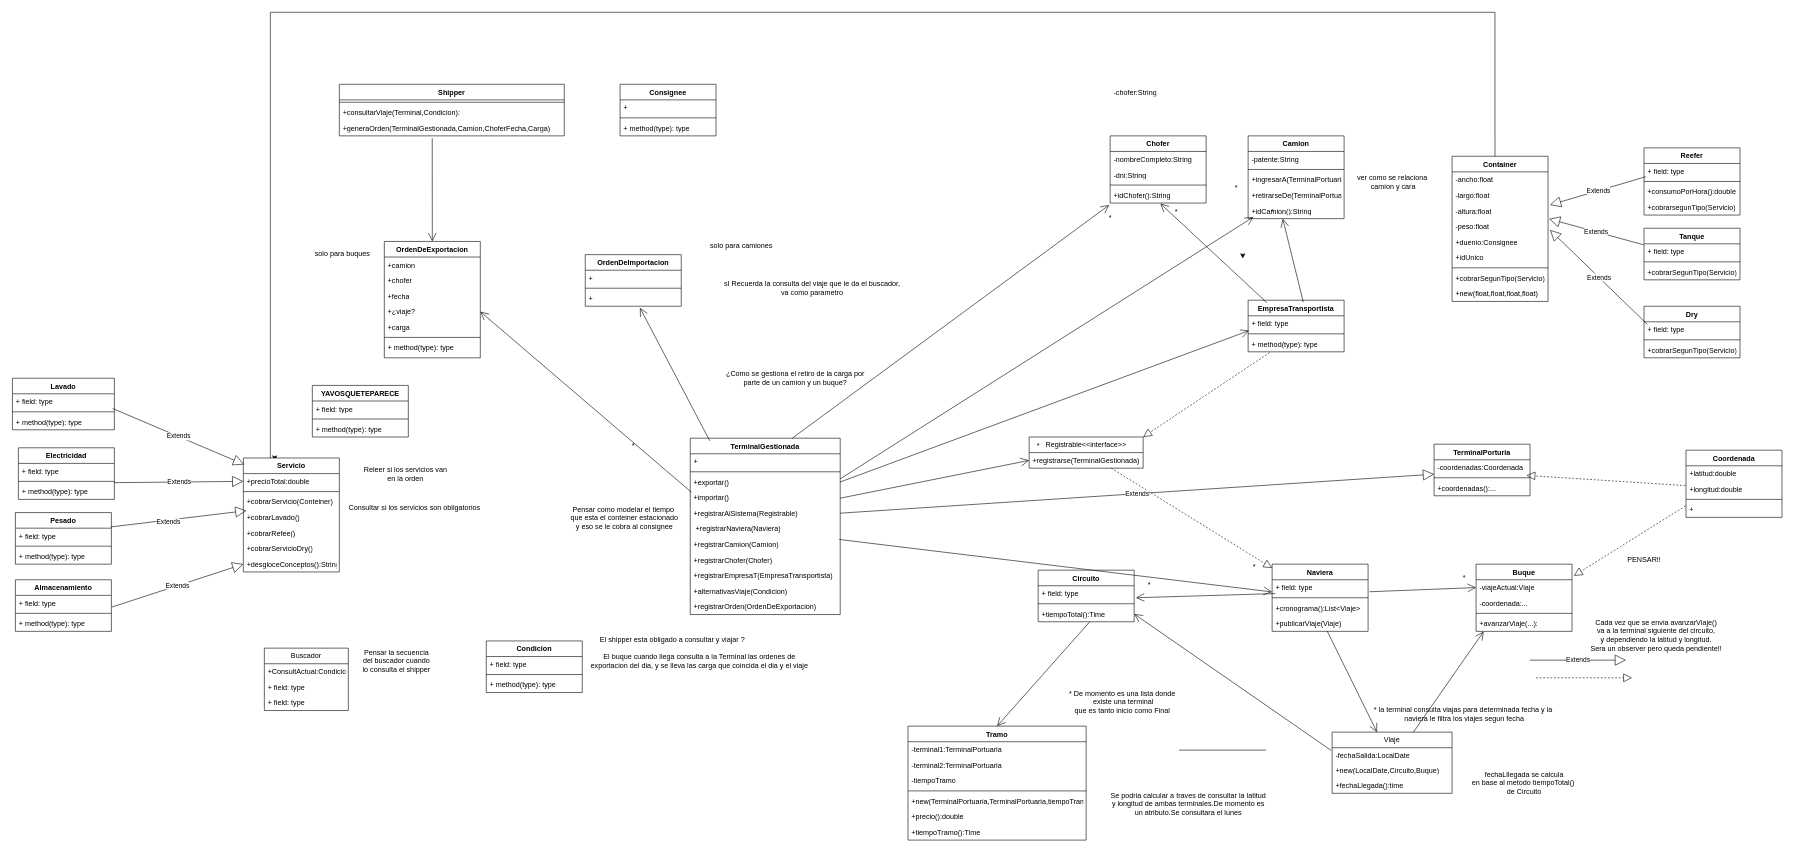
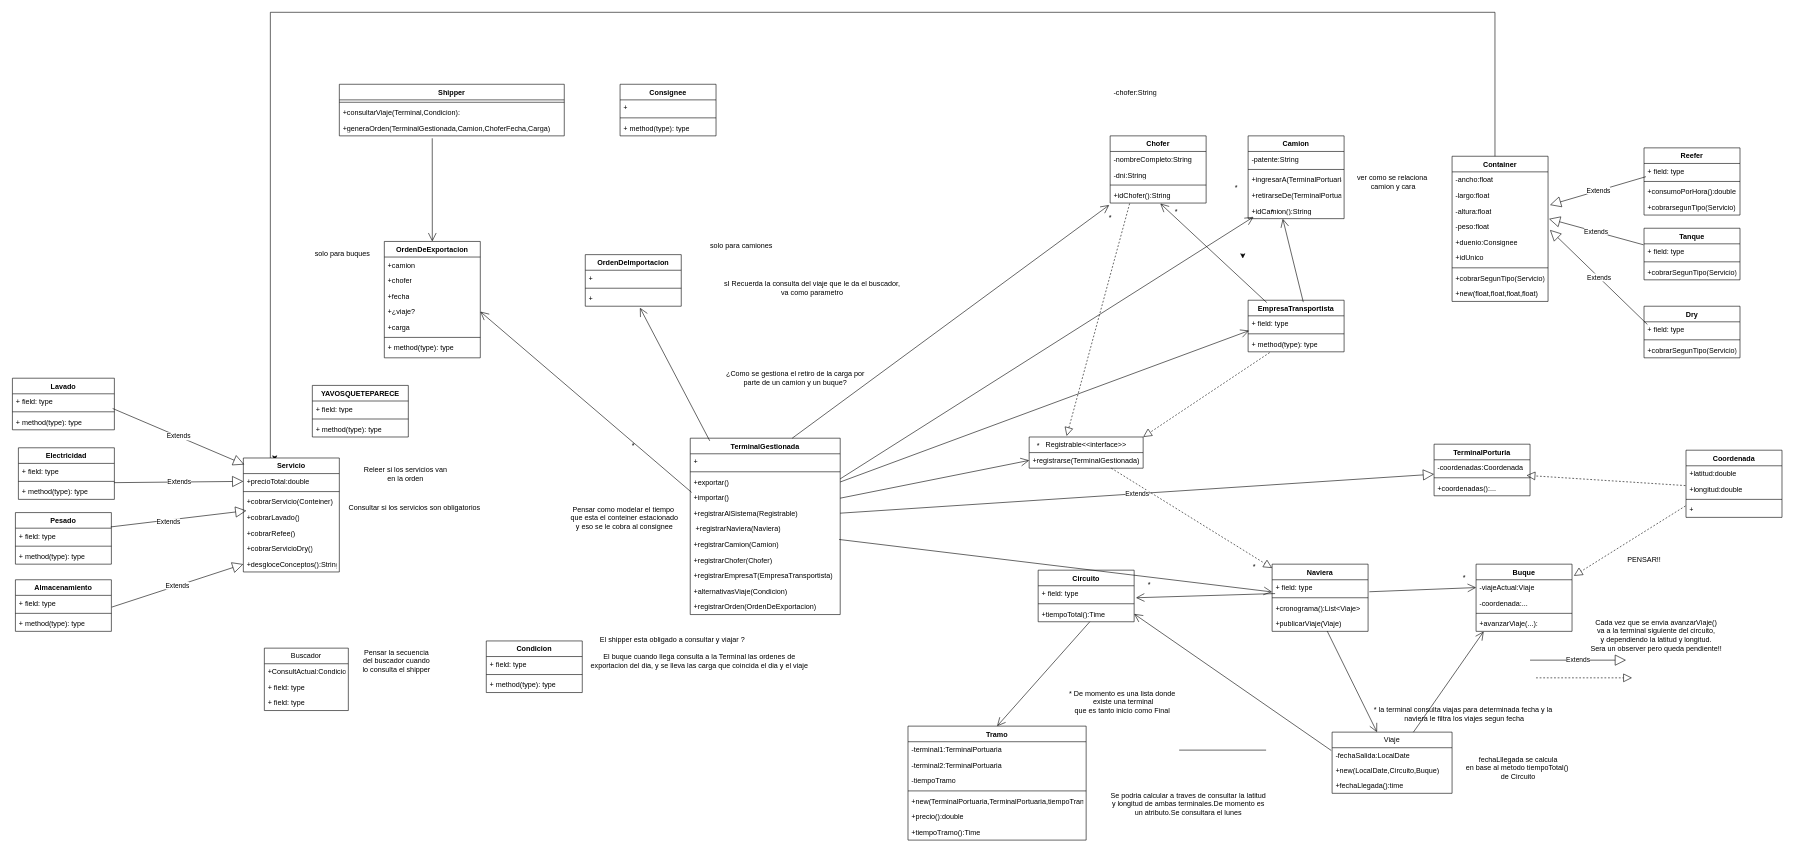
+ <mxCell id="125" value="" style="endArrow=block;dashed=1;endFill=0;endSize=12;html=1;rounded=0;exitX=0.203;exitY=1.032;exitDx=0;exitDy=0;exitPerimeter=0;entryX=0.329;entryY=-0.032;entryDx=0;entryDy=0;entryPerimeter=0;" edge="1" parent="1" source="88" target="122"><mxGeometry width="160" relative="1" as="geometry"><mxPoint x="1785" y="646" as="sourcePoint" /><mxPoint x="1945" y="646" as="targetPoint" /></mxGeometry></mxCell>
- <mxCell id="40" value="fechaLllegada se calcula &lt;br&gt;en base al metodo tiempoTotal()&amp;nbsp;&lt;br&gt;de Circuito" style="text;html=1;align=center;verticalAlign=middle;resizable=0;points=[];autosize=1;strokeColor=none;fillColor=none;" vertex="1" parent="1"><mxGeometry x="2440" y="1275" width="200" height="60" as="geometry" /></mxCell>
+ <mxCell id="40" value="fechaLllegada se calcula &lt;br&gt;en base al metodo tiempoTotal()&amp;nbsp;&lt;br&gt;de Circuito" style="text;html=1;align=center;verticalAlign=middle;resizable=0;points=[];autosize=1;strokeColor=none;fillColor=none;" vertex="1" parent="1"><mxGeometry x="2430" y="1250" width="200" height="60" as="geometry" /></mxCell>
